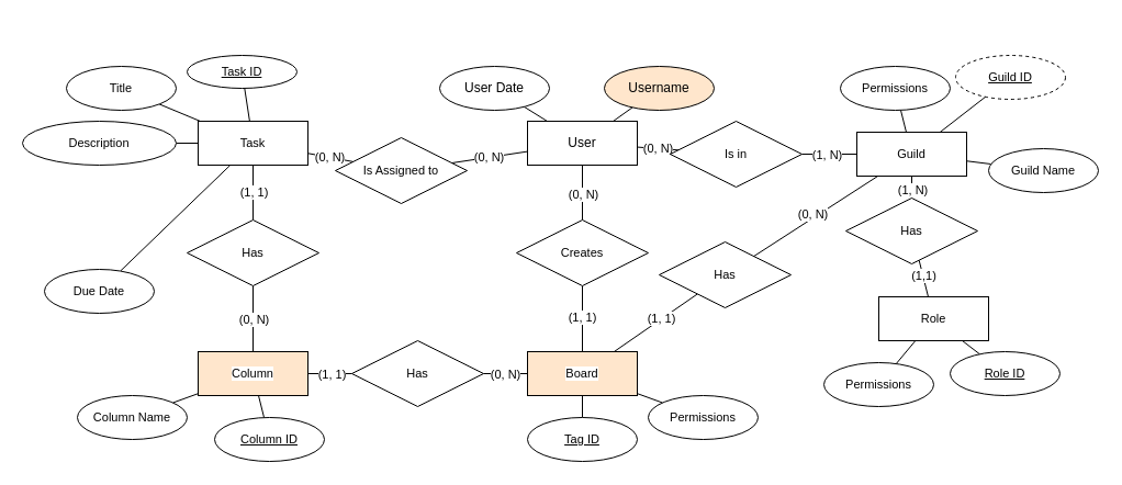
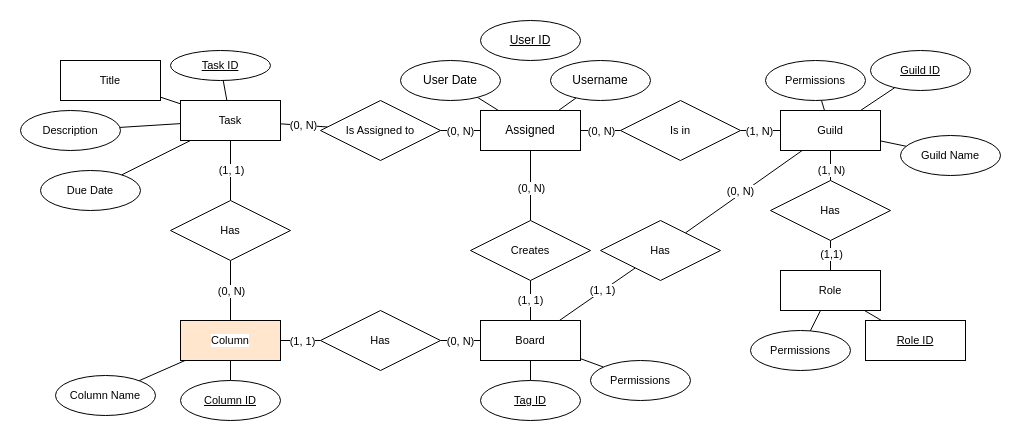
+ <mxCell id="12" value="User ID" style="ellipse;whiteSpace=wrap;html=1;align=center;fontStyle=4;" vertex="1" parent="1"><mxGeometry x="480" y="20" width="100" height="40" as="geometry" /></mxCell>
- <mxCell id="23" value="Guild ID" style="ellipse;whiteSpace=wrap;html=1;align=center;fontStyle=4;fontFamily=Helvetica;fontSize=11;fontColor=default;labelBackgroundColor=default;dashed=1;" vertex="1" parent="1"><mxGeometry x="870" y="50" width="100" height="40" as="geometry" /></mxCell>
+ <mxCell id="23" value="Guild ID" style="ellipse;whiteSpace=wrap;html=1;align=center;fontStyle=4;fontFamily=Helvetica;fontSize=11;fontColor=default;labelBackgroundColor=default;" vertex="1" parent="1"><mxGeometry x="870" y="50" width="100" height="40" as="geometry" /></mxCell>
- <mxCell id="72" value="Title" style="ellipse;whiteSpace=wrap;html=1;align=center;fontFamily=Helvetica;fontSize=11;fontColor=default;labelBackgroundColor=default;" vertex="1" parent="1"><mxGeometry x="60" y="60" width="100" height="40" as="geometry" /></mxCell>
+ <mxCell id="72" value="Title" style="whiteSpace=wrap;html=1;align=center;fontFamily=Helvetica;fontSize=11;fontColor=default;labelBackgroundColor=default;rounded=0;" vertex="1" parent="1"><mxGeometry x="60" y="60" width="100" height="40" as="geometry" /></mxCell>
- <mxCell id="13" value="Username" style="ellipse;whiteSpace=wrap;html=1;align=center;fillColor=#ffe6cc;" vertex="1" parent="1"><mxGeometry x="550" y="60" width="100" height="40" as="geometry" /></mxCell>
+ <mxCell id="13" value="Username" style="ellipse;whiteSpace=wrap;html=1;align=center;" vertex="1" parent="1"><mxGeometry x="550" y="60" width="100" height="40" as="geometry" /></mxCell>
- <mxCell id="73" value="Description" style="ellipse;whiteSpace=wrap;html=1;align=center;fontFamily=Helvetica;fontSize=11;fontColor=default;labelBackgroundColor=default;" vertex="1" parent="1"><mxGeometry x="20" y="110" width="140" height="40" as="geometry" /></mxCell>
+ <mxCell id="73" value="Description" style="ellipse;whiteSpace=wrap;html=1;align=center;fontFamily=Helvetica;fontSize=11;fontColor=default;labelBackgroundColor=default;" vertex="1" parent="1"><mxGeometry x="20" y="110" width="100" height="40" as="geometry" /></mxCell>
- <mxCell id="64" value="Task" style="whiteSpace=wrap;html=1;align=center;fontFamily=Helvetica;fontSize=11;fontColor=default;labelBackgroundColor=default;" vertex="1" parent="1"><mxGeometry x="180" y="110" width="100" height="40" as="geometry" /></mxCell>
+ <mxCell id="64" value="Task" style="whiteSpace=wrap;html=1;align=center;fontFamily=Helvetica;fontSize=11;fontColor=default;labelBackgroundColor=default;" vertex="1" parent="1"><mxGeometry x="180" y="100" width="100" height="40" as="geometry" /></mxCell>
- <mxCell id="11" value="User" style="whiteSpace=wrap;html=1;align=center;" vertex="1" parent="1"><mxGeometry x="480" y="110" width="100" height="40" as="geometry" /></mxCell>
+ <mxCell id="11" value="Assigned" style="whiteSpace=wrap;html=1;align=center;" vertex="1" parent="1"><mxGeometry x="480" y="110" width="100" height="40" as="geometry" /></mxCell>
- <mxCell id="40" value="Is in" style="shape=rhombus;perimeter=rhombusPerimeter;whiteSpace=wrap;html=1;align=center;fontFamily=Helvetica;fontSize=11;fontColor=default;labelBackgroundColor=default;" vertex="1" parent="1"><mxGeometry x="610" y="110" width="120" height="60" as="geometry" /></mxCell>
+ <mxCell id="40" value="Is in" style="shape=rhombus;perimeter=rhombusPerimeter;whiteSpace=wrap;html=1;align=center;fontFamily=Helvetica;fontSize=11;fontColor=default;labelBackgroundColor=default;" vertex="1" parent="1"><mxGeometry x="620" y="100" width="120" height="60" as="geometry" /></mxCell>
- <mxCell id="22" value="Guild" style="whiteSpace=wrap;html=1;align=center;fontFamily=Helvetica;fontSize=11;fontColor=default;labelBackgroundColor=default;" vertex="1" parent="1"><mxGeometry x="780" y="120" width="100" height="40" as="geometry" /></mxCell>
+ <mxCell id="22" value="Guild" style="whiteSpace=wrap;html=1;align=center;fontFamily=Helvetica;fontSize=11;fontColor=default;labelBackgroundColor=default;" vertex="1" parent="1"><mxGeometry x="780" y="110" width="100" height="40" as="geometry" /></mxCell>
- <mxCell id="70" value="Is Assigned to" style="shape=rhombus;perimeter=rhombusPerimeter;whiteSpace=wrap;html=1;align=center;fontFamily=Helvetica;fontSize=11;fontColor=default;labelBackgroundColor=default;" vertex="1" parent="1"><mxGeometry x="305" y="125" width="120" height="60" as="geometry" /></mxCell>
+ <mxCell id="70" value="Is Assigned to" style="shape=rhombus;perimeter=rhombusPerimeter;whiteSpace=wrap;html=1;align=center;fontFamily=Helvetica;fontSize=11;fontColor=default;labelBackgroundColor=default;" vertex="1" parent="1"><mxGeometry x="320" y="100" width="120" height="60" as="geometry" /></mxCell>
- <mxCell id="49" value="Creates" style="shape=rhombus;perimeter=rhombusPerimeter;whiteSpace=wrap;html=1;align=center;fontFamily=Helvetica;fontSize=11;fontColor=default;labelBackgroundColor=default;" vertex="1" parent="1"><mxGeometry x="470" y="200" width="120" height="60" as="geometry" /></mxCell>
+ <mxCell id="49" value="Creates" style="shape=rhombus;perimeter=rhombusPerimeter;whiteSpace=wrap;html=1;align=center;fontFamily=Helvetica;fontSize=11;fontColor=default;labelBackgroundColor=default;" vertex="1" parent="1"><mxGeometry x="470" y="220" width="120" height="60" as="geometry" /></mxCell>
- <mxCell id="74" value="Due Date" style="ellipse;whiteSpace=wrap;html=1;align=center;fontFamily=Helvetica;fontSize=11;fontColor=default;labelBackgroundColor=default;" vertex="1" parent="1"><mxGeometry x="40" y="245" width="100" height="40" as="geometry" /></mxCell>
+ <mxCell id="74" value="Due Date" style="ellipse;whiteSpace=wrap;html=1;align=center;fontFamily=Helvetica;fontSize=11;fontColor=default;labelBackgroundColor=default;" vertex="1" parent="1"><mxGeometry x="40" y="170" width="100" height="40" as="geometry" /></mxCell>
- <mxCell id="28" value="Role" style="whiteSpace=wrap;html=1;align=center;fontFamily=Helvetica;fontSize=11;fontColor=default;labelBackgroundColor=default;" vertex="1" parent="1"><mxGeometry x="800" y="270" width="100" height="40" as="geometry" /></mxCell>
+ <mxCell id="28" value="Role" style="whiteSpace=wrap;html=1;align=center;fontFamily=Helvetica;fontSize=11;fontColor=default;labelBackgroundColor=default;" vertex="1" parent="1"><mxGeometry x="780" y="270" width="100" height="40" as="geometry" /></mxCell>
- <mxCell id="35" value="Board" style="whiteSpace=wrap;html=1;align=center;fontFamily=Helvetica;fontSize=11;fontColor=default;labelBackgroundColor=default;fillColor=#ffe6cc;" vertex="1" parent="1"><mxGeometry x="480" y="320" width="100" height="40" as="geometry" /></mxCell>
+ <mxCell id="35" value="Board" style="whiteSpace=wrap;html=1;align=center;fontFamily=Helvetica;fontSize=11;fontColor=default;labelBackgroundColor=default;" vertex="1" parent="1"><mxGeometry x="480" y="320" width="100" height="40" as="geometry" /></mxCell>
- <mxCell id="29" value="Role ID" style="ellipse;whiteSpace=wrap;html=1;align=center;fontStyle=4;fontFamily=Helvetica;fontSize=11;fontColor=default;labelBackgroundColor=default;" vertex="1" parent="1"><mxGeometry x="865" y="320" width="100" height="40" as="geometry" /></mxCell>
+ <mxCell id="29" value="Role ID" style="whiteSpace=wrap;html=1;align=center;fontStyle=4;fontFamily=Helvetica;fontSize=11;fontColor=default;labelBackgroundColor=default;rounded=0;" vertex="1" parent="1"><mxGeometry x="865" y="320" width="100" height="40" as="geometry" /></mxCell>
- <mxCell id="56" value="Column Name" style="ellipse;whiteSpace=wrap;html=1;align=center;fontFamily=Helvetica;fontSize=11;fontColor=default;labelBackgroundColor=default;" vertex="1" parent="1"><mxGeometry x="70" y="360" width="100" height="40" as="geometry" /></mxCell>
+ <mxCell id="56" value="Column Name" style="ellipse;whiteSpace=wrap;html=1;align=center;fontFamily=Helvetica;fontSize=11;fontColor=default;labelBackgroundColor=default;" vertex="1" parent="1"><mxGeometry x="55" y="375" width="100" height="40" as="geometry" /></mxCell>
- <mxCell id="55" value="Column ID" style="ellipse;whiteSpace=wrap;html=1;align=center;fontStyle=4;fontFamily=Helvetica;fontSize=11;fontColor=default;labelBackgroundColor=default;" vertex="1" parent="1"><mxGeometry x="195" y="380" width="100" height="40" as="geometry" /></mxCell>
+ <mxCell id="55" value="Column ID" style="ellipse;whiteSpace=wrap;html=1;align=center;fontStyle=4;fontFamily=Helvetica;fontSize=11;fontColor=default;labelBackgroundColor=default;" vertex="1" parent="1"><mxGeometry x="180" y="380" width="100" height="40" as="geometry" /></mxCell>
